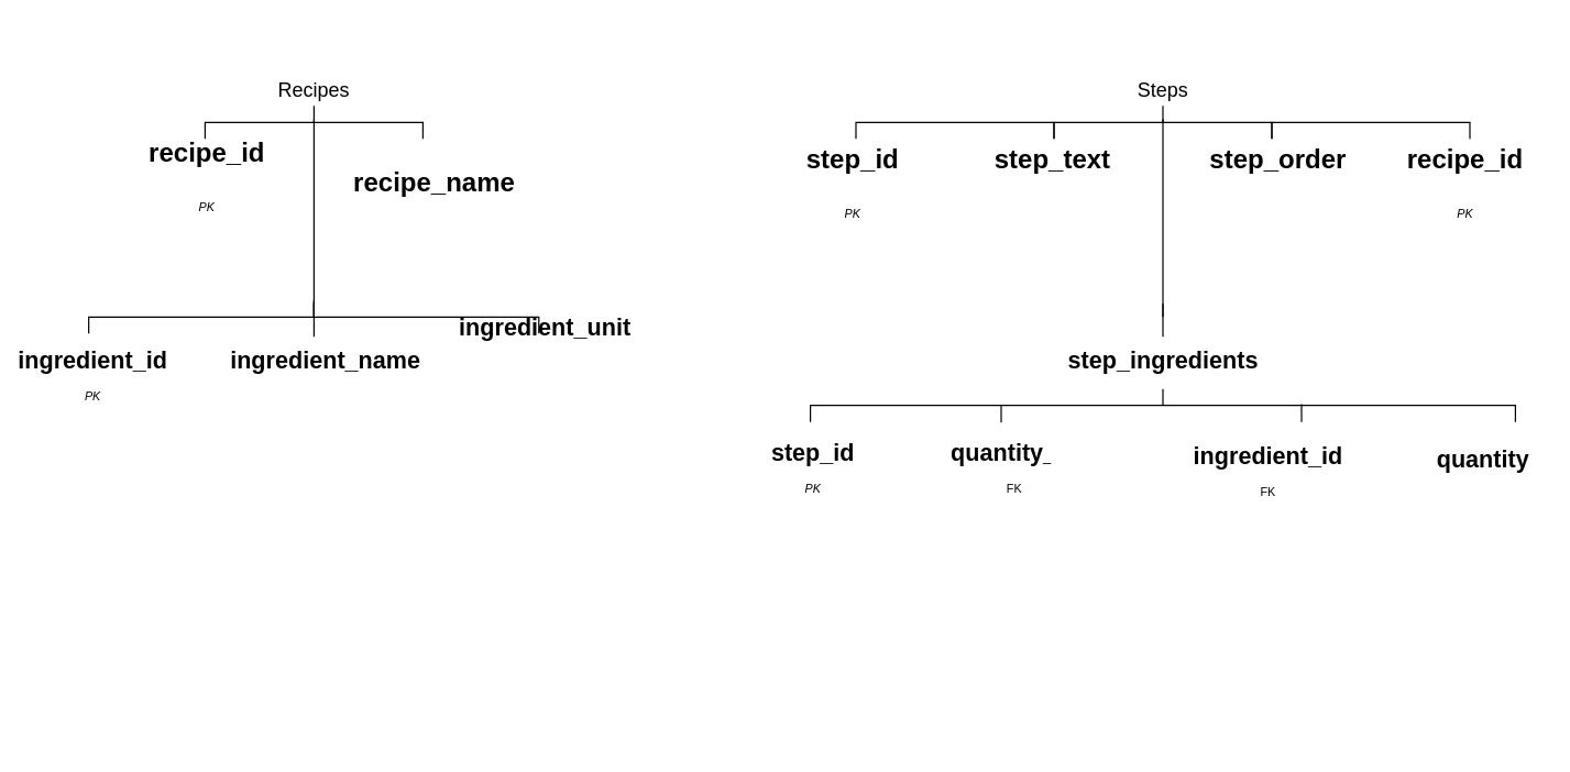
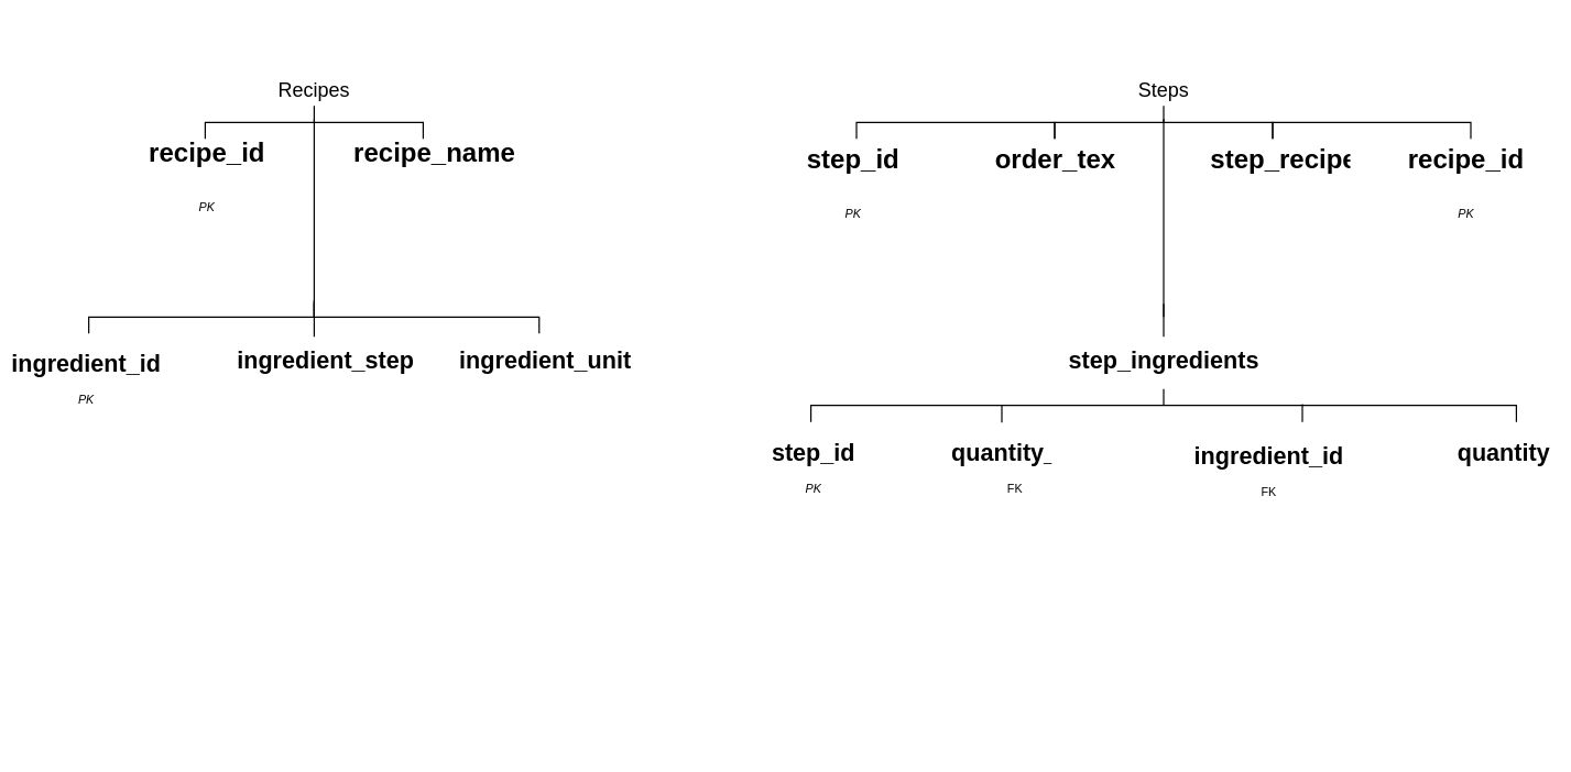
- <mxCell id="21" value="&lt;p style=&quot;line-height: 0.4&quot;&gt;&lt;/p&gt;&lt;h1 style=&quot;text-align: center&quot;&gt;&lt;span style=&quot;line-height: 0.8&quot;&gt;step_text&lt;/span&gt;&lt;/h1&gt;&lt;p&gt;&lt;/p&gt;" style="text;html=1;strokeColor=none;fillColor=none;spacing=5;spacingTop=-20;whiteSpace=wrap;overflow=hidden;rounded=0;fontSize=20;" vertex="1" parent="1"><mxGeometry x="1501" y="200" width="190" height="80" as="geometry" /></mxCell>
+ <mxCell id="21" value="&lt;p style=&quot;line-height: 0.4&quot;&gt;&lt;/p&gt;&lt;h1 style=&quot;text-align: center&quot;&gt;&lt;span style=&quot;line-height: 0.8&quot;&gt;order_text&lt;/span&gt;&lt;/h1&gt;&lt;p&gt;&lt;/p&gt;" style="text;html=1;strokeColor=none;fillColor=none;spacing=5;spacingTop=-20;whiteSpace=wrap;overflow=hidden;rounded=0;fontSize=20;" vertex="1" parent="1"><mxGeometry x="1501" y="200" width="190" height="80" as="geometry" /></mxCell>
- <mxCell id="14" value="&lt;p style=&quot;line-height: 0.4&quot;&gt;&lt;/p&gt;&lt;h1 style=&quot;text-align: center&quot;&gt;&lt;span style=&quot;line-height: 0.8&quot;&gt;step_order&lt;/span&gt;&lt;/h1&gt;&lt;p&gt;&lt;/p&gt;" style="text;html=1;strokeColor=none;fillColor=none;spacing=5;spacingTop=-20;whiteSpace=wrap;overflow=hidden;rounded=0;fontSize=20;" vertex="1" parent="1"><mxGeometry x="1827" y="200" width="220" height="80" as="geometry" /></mxCell>
+ <mxCell id="14" value="&lt;p style=&quot;line-height: 0.4&quot;&gt;&lt;/p&gt;&lt;h1 style=&quot;text-align: center&quot;&gt;&lt;span style=&quot;line-height: 0.8&quot;&gt;step_recipe&lt;/span&gt;&lt;/h1&gt;&lt;p&gt;&lt;/p&gt;" style="text;html=1;strokeColor=none;fillColor=none;spacing=5;spacingTop=-20;whiteSpace=wrap;overflow=hidden;rounded=0;fontSize=20;" vertex="1" parent="1"><mxGeometry x="1827" y="200" width="220" height="80" as="geometry" /></mxCell>
- <mxCell id="4" value="&lt;p style=&quot;line-height: 0.4&quot;&gt;&lt;/p&gt;&lt;h1 style=&quot;text-align: center&quot;&gt;&lt;span style=&quot;line-height: 0.8&quot;&gt;recipe_name&lt;/span&gt;&lt;/h1&gt;&lt;p&gt;&lt;/p&gt;" style="text;html=1;strokeColor=none;fillColor=none;spacing=5;spacingTop=-20;whiteSpace=wrap;overflow=hidden;rounded=0;fontSize=20;" vertex="1" parent="1"><mxGeometry x="530" y="235" width="260" height="80" as="geometry" /></mxCell>
+ <mxCell id="4" value="&lt;p style=&quot;line-height: 0.4&quot;&gt;&lt;/p&gt;&lt;h1 style=&quot;text-align: center&quot;&gt;&lt;span style=&quot;line-height: 0.8&quot;&gt;recipe_name&lt;/span&gt;&lt;/h1&gt;&lt;p&gt;&lt;/p&gt;" style="text;html=1;strokeColor=none;fillColor=none;spacing=5;spacingTop=-20;whiteSpace=wrap;overflow=hidden;rounded=0;fontSize=20;" vertex="1" parent="1"><mxGeometry x="530" y="190" width="260" height="80" as="geometry" /></mxCell>
- <mxCell id="9" value="&lt;h1&gt;ingredient_name&lt;/h1&gt;" style="text;html=1;strokeColor=none;fillColor=none;spacing=5;spacingTop=-20;whiteSpace=wrap;overflow=hidden;rounded=0;fontSize=18;align=center;" vertex="1" parent="1"><mxGeometry x="340" y="510" width="305" height="120" as="geometry" /></mxCell>
+ <mxCell id="9" value="&lt;h1&gt;ingredient_step&lt;/h1&gt;" style="text;html=1;strokeColor=none;fillColor=none;spacing=5;spacingTop=-20;whiteSpace=wrap;overflow=hidden;rounded=0;fontSize=18;align=center;" vertex="1" parent="1"><mxGeometry x="340" y="510" width="305" height="120" as="geometry" /></mxCell>
- <mxCell id="10" value="&lt;h1&gt;ingredient_unit&lt;/h1&gt;" style="text;html=1;strokeColor=none;fillColor=none;spacing=5;spacingTop=-20;whiteSpace=wrap;overflow=hidden;rounded=0;fontSize=18;align=center;" vertex="1" parent="1"><mxGeometry x="690" y="460" width="270" height="120" as="geometry" /></mxCell>
+ <mxCell id="10" value="&lt;h1&gt;ingredient_unit&lt;/h1&gt;" style="text;html=1;strokeColor=none;fillColor=none;spacing=5;spacingTop=-20;whiteSpace=wrap;overflow=hidden;rounded=0;fontSize=18;align=center;" vertex="1" parent="1"><mxGeometry x="690" y="510" width="270" height="120" as="geometry" /></mxCell>
- <mxCell id="8" value="&lt;h1&gt;ingredient_id&lt;/h1&gt;&lt;p&gt;&lt;i&gt;PK&lt;/i&gt;&lt;/p&gt;" style="text;html=1;strokeColor=none;fillColor=none;spacing=5;spacingTop=-20;whiteSpace=wrap;overflow=hidden;rounded=0;fontSize=18;align=center;" vertex="1" parent="1"><mxGeometry x="20" y="510" width="240" height="120" as="geometry" /></mxCell>
+ <mxCell id="8" value="&lt;h1&gt;ingredient_id&lt;/h1&gt;&lt;p&gt;&lt;i&gt;PK&lt;/i&gt;&lt;/p&gt;" style="text;html=1;strokeColor=none;fillColor=none;spacing=5;spacingTop=-20;whiteSpace=wrap;overflow=hidden;rounded=0;fontSize=18;align=center;" vertex="1" parent="1"><mxGeometry x="10" y="515" width="240" height="120" as="geometry" /></mxCell>
- <mxCell id="27" value="&lt;h1&gt;quantity&lt;/h1&gt;" style="text;html=1;strokeColor=none;fillColor=none;spacing=5;spacingTop=-20;whiteSpace=wrap;overflow=hidden;rounded=0;fontSize=18;align=center;" vertex="1" parent="1"><mxGeometry x="2166" y="660" width="160" height="120" as="geometry" /></mxCell>
+ <mxCell id="27" value="&lt;h1&gt;quantity&lt;/h1&gt;" style="text;html=1;strokeColor=none;fillColor=none;spacing=5;spacingTop=-20;whiteSpace=wrap;overflow=hidden;rounded=0;fontSize=18;align=center;" vertex="1" parent="1"><mxGeometry x="2196" y="650" width="160" height="120" as="geometry" /></mxCell>
